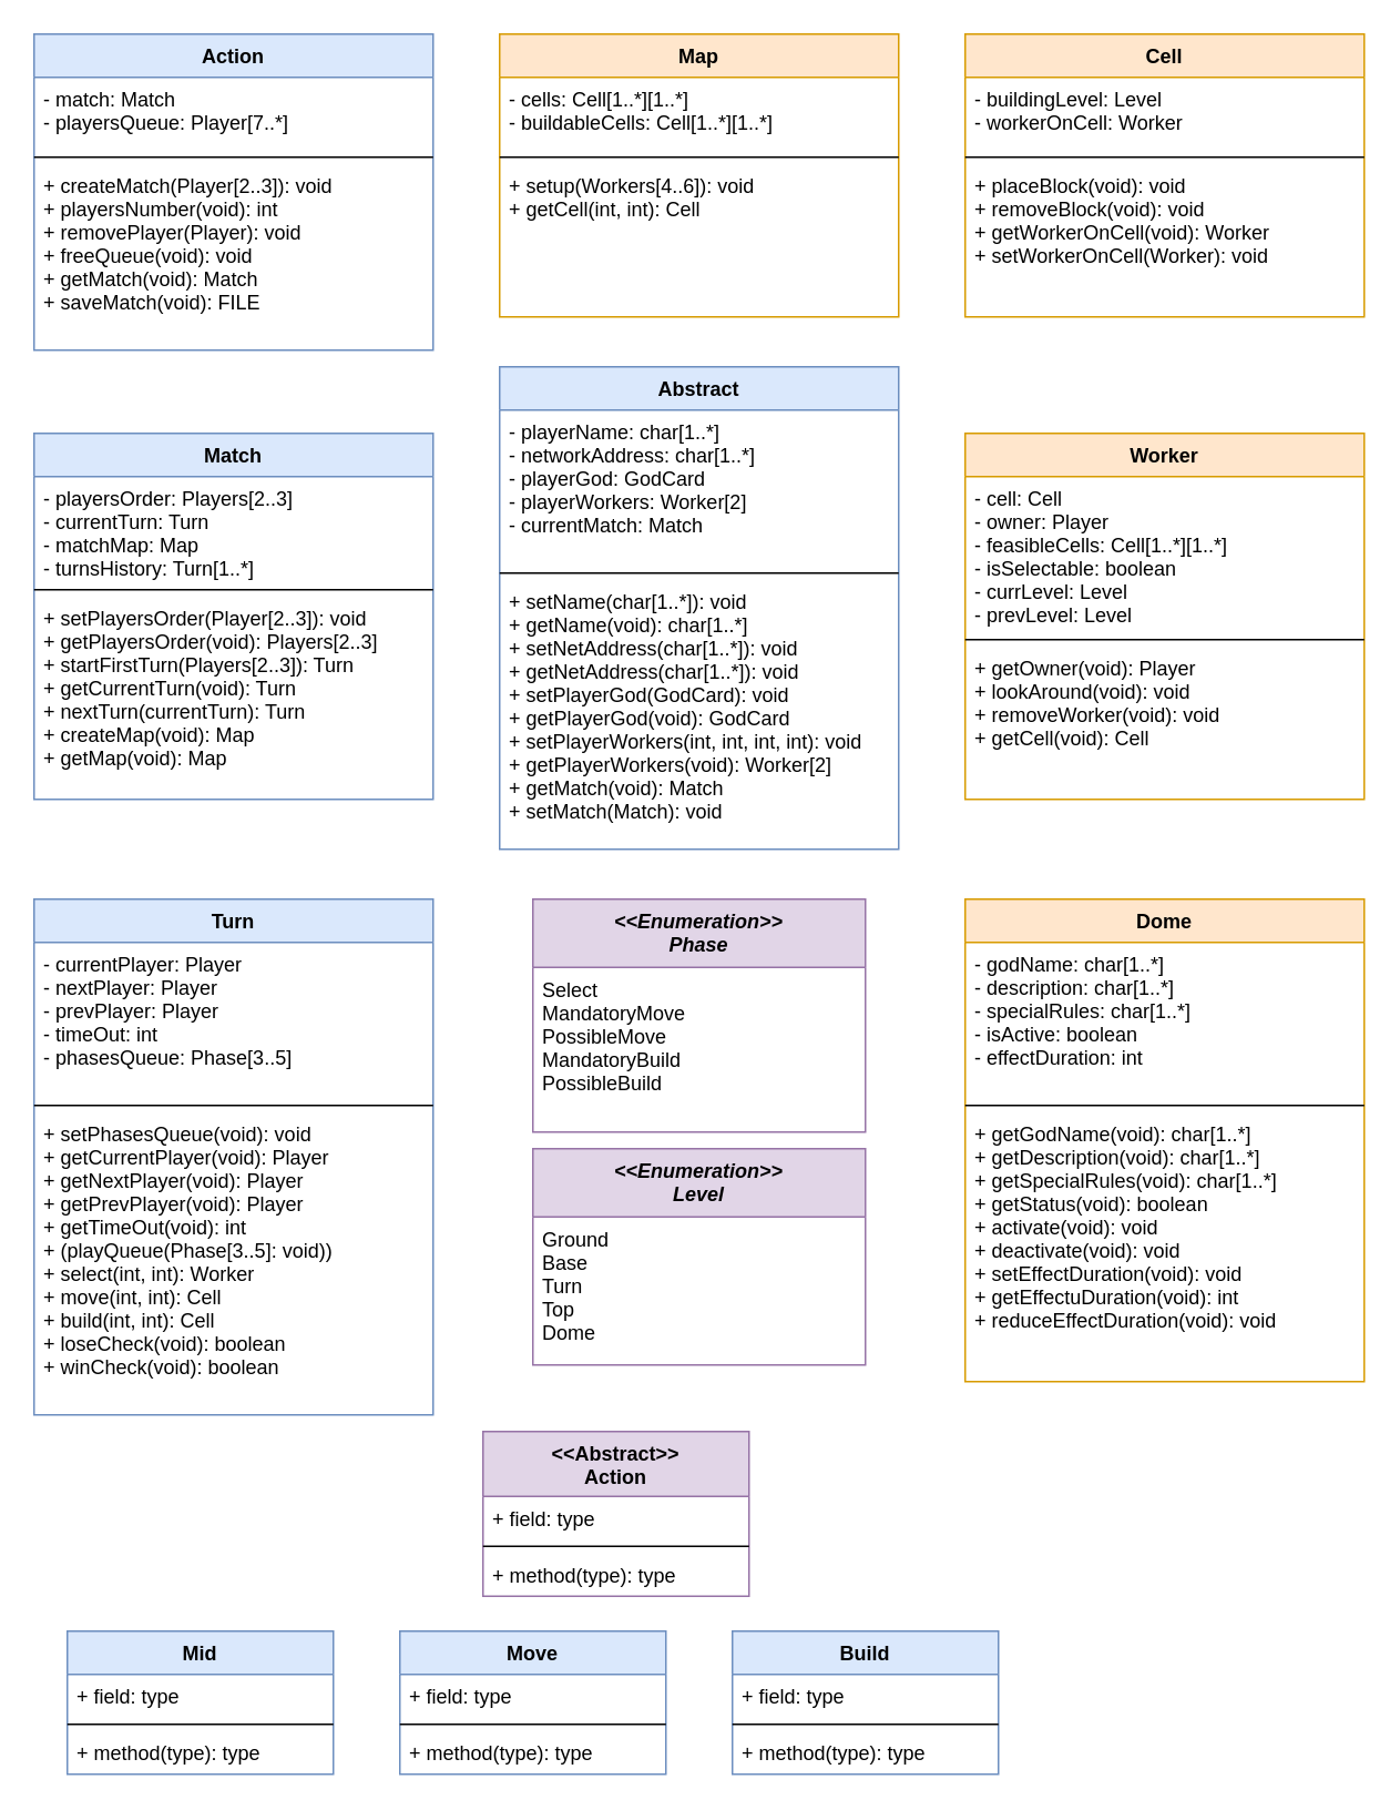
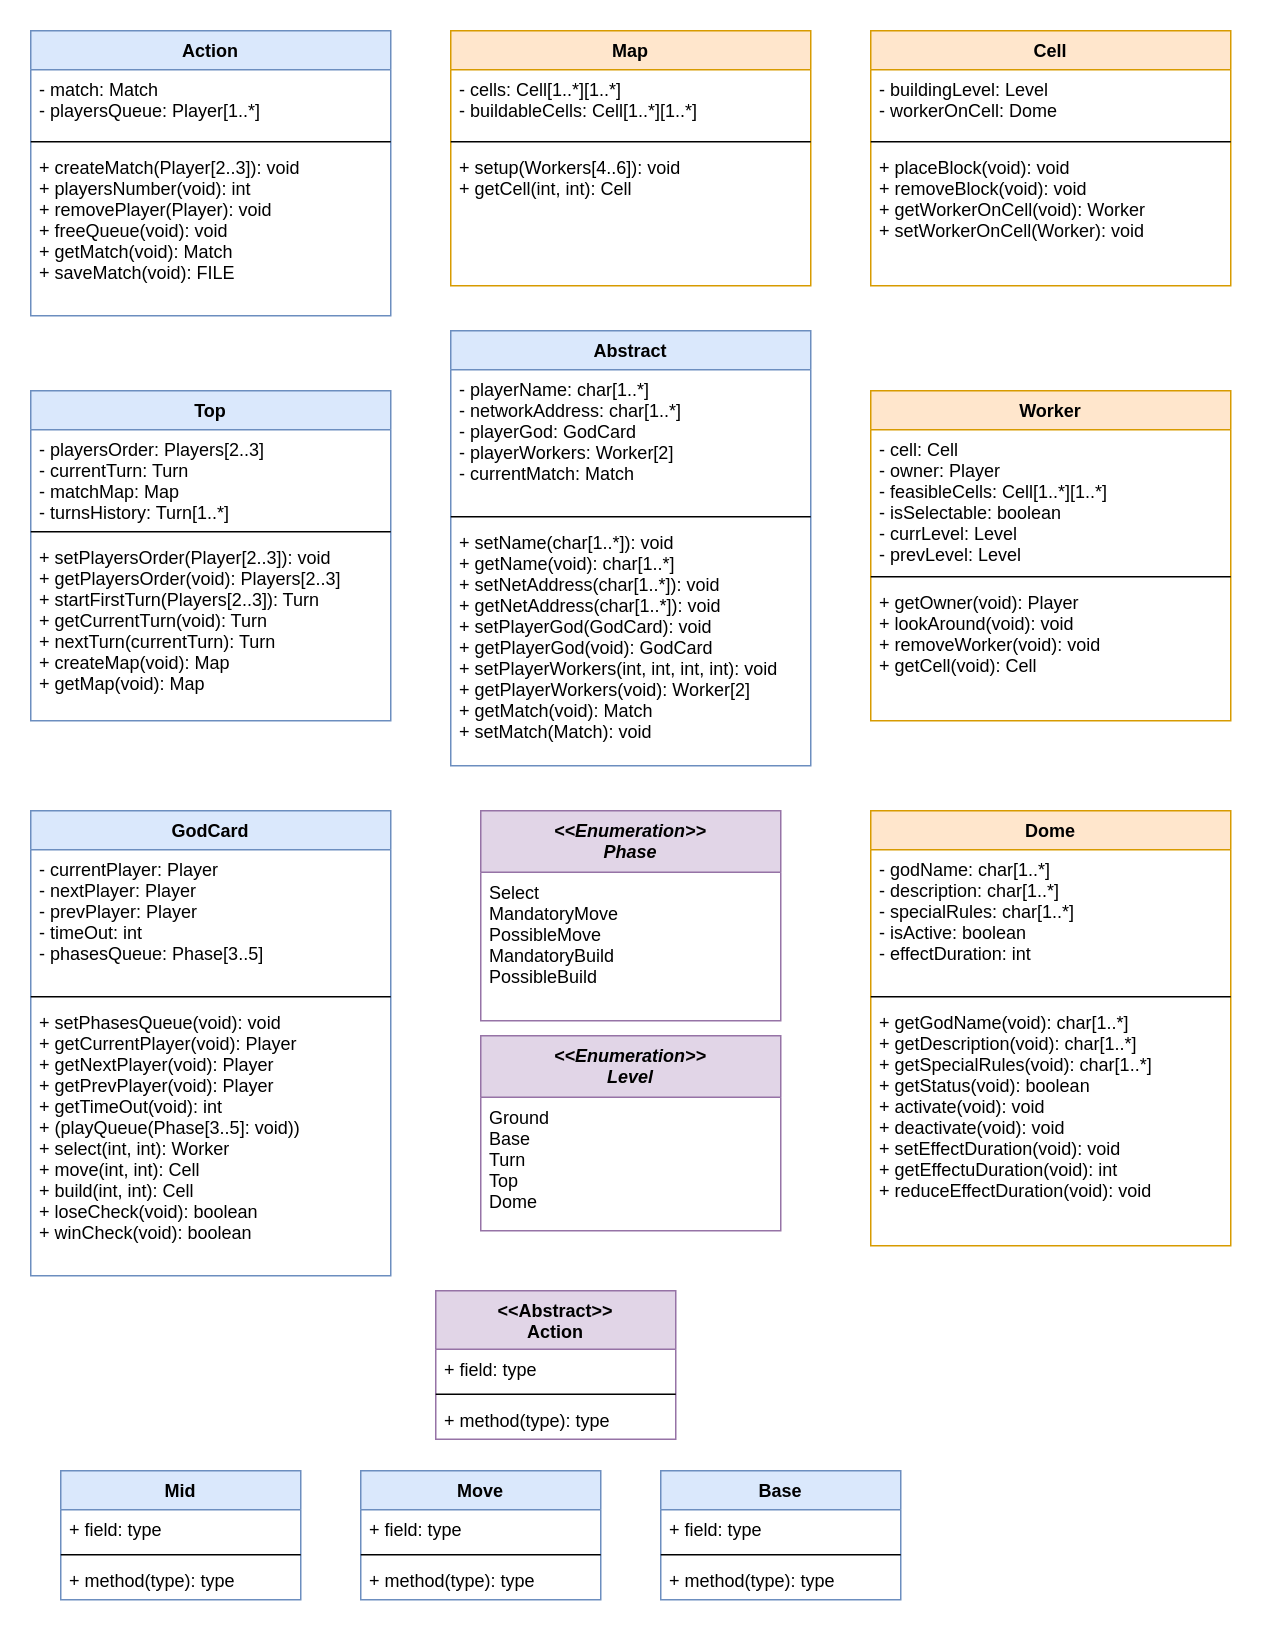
- <mxCell id="3" value="- match: Match&#10;- playersQueue: Player[7..*]" style="text;strokeColor=none;fillColor=none;align=left;verticalAlign=top;spacingLeft=4;spacingRight=4;overflow=hidden;rotatable=0;points=[[0,0.5],[1,0.5]];portConstraint=eastwest;" parent="2" vertex="1"><mxGeometry y="26" width="240" height="44" as="geometry" /></mxCell>
+ <mxCell id="3" value="- match: Match&#10;- playersQueue: Player[1..*]" style="text;strokeColor=none;fillColor=none;align=left;verticalAlign=top;spacingLeft=4;spacingRight=4;overflow=hidden;rotatable=0;points=[[0,0.5],[1,0.5]];portConstraint=eastwest;" parent="2" vertex="1"><mxGeometry y="26" width="240" height="44" as="geometry" /></mxCell>
- <mxCell id="27" value="- buildingLevel: Level&#10;- workerOnCell: Worker" style="text;strokeColor=none;fillColor=none;align=left;verticalAlign=top;spacingLeft=4;spacingRight=4;overflow=hidden;rotatable=0;points=[[0,0.5],[1,0.5]];portConstraint=eastwest;" parent="26" vertex="1"><mxGeometry y="26" width="240" height="44" as="geometry" /></mxCell>
+ <mxCell id="27" value="- buildingLevel: Level&#10;- workerOnCell: Dome" style="text;strokeColor=none;fillColor=none;align=left;verticalAlign=top;spacingLeft=4;spacingRight=4;overflow=hidden;rotatable=0;points=[[0,0.5],[1,0.5]];portConstraint=eastwest;" parent="26" vertex="1"><mxGeometry y="26" width="240" height="44" as="geometry" /></mxCell>
- <mxCell id="6" value="Match" style="swimlane;fontStyle=1;align=center;verticalAlign=top;childLayout=stackLayout;horizontal=1;startSize=26;horizontalStack=0;resizeParent=1;resizeParentMax=0;resizeLast=0;collapsible=1;marginBottom=0;fillColor=#dae8fc;strokeColor=#6c8ebf;" parent="1" vertex="1"><mxGeometry x="20" y="260" width="240" height="220" as="geometry" /></mxCell>
+ <mxCell id="6" value="Top" style="swimlane;fontStyle=1;align=center;verticalAlign=top;childLayout=stackLayout;horizontal=1;startSize=26;horizontalStack=0;resizeParent=1;resizeParentMax=0;resizeLast=0;collapsible=1;marginBottom=0;fillColor=#dae8fc;strokeColor=#6c8ebf;" parent="1" vertex="1"><mxGeometry x="20" y="260" width="240" height="220" as="geometry" /></mxCell>
- <mxCell id="10" value="Turn" style="swimlane;fontStyle=1;align=center;verticalAlign=top;childLayout=stackLayout;horizontal=1;startSize=26;horizontalStack=0;resizeParent=1;resizeParentMax=0;resizeLast=0;collapsible=1;marginBottom=0;fillColor=#dae8fc;strokeColor=#6c8ebf;" parent="1" vertex="1"><mxGeometry x="20" y="540" width="240" height="310" as="geometry" /></mxCell>
+ <mxCell id="10" value="GodCard" style="swimlane;fontStyle=1;align=center;verticalAlign=top;childLayout=stackLayout;horizontal=1;startSize=26;horizontalStack=0;resizeParent=1;resizeParentMax=0;resizeLast=0;collapsible=1;marginBottom=0;fillColor=#dae8fc;strokeColor=#6c8ebf;" parent="1" vertex="1"><mxGeometry x="20" y="540" width="240" height="310" as="geometry" /></mxCell>
- <mxCell id="50" value="Build" style="swimlane;fontStyle=1;align=center;verticalAlign=top;childLayout=stackLayout;horizontal=1;startSize=26;horizontalStack=0;resizeParent=1;resizeParentMax=0;resizeLast=0;collapsible=1;marginBottom=0;fillColor=#dae8fc;strokeColor=#6c8ebf;" vertex="1" parent="1"><mxGeometry x="440" y="980" width="160" height="86" as="geometry" /></mxCell>
+ <mxCell id="50" value="Base" style="swimlane;fontStyle=1;align=center;verticalAlign=top;childLayout=stackLayout;horizontal=1;startSize=26;horizontalStack=0;resizeParent=1;resizeParentMax=0;resizeLast=0;collapsible=1;marginBottom=0;fillColor=#dae8fc;strokeColor=#6c8ebf;" vertex="1" parent="1"><mxGeometry x="440" y="980" width="160" height="86" as="geometry" /></mxCell>
